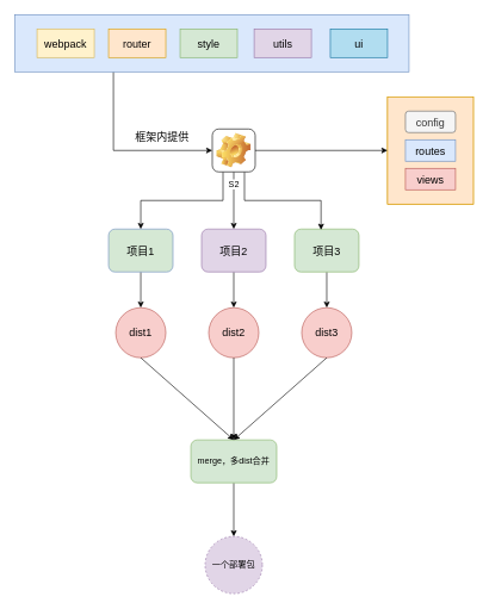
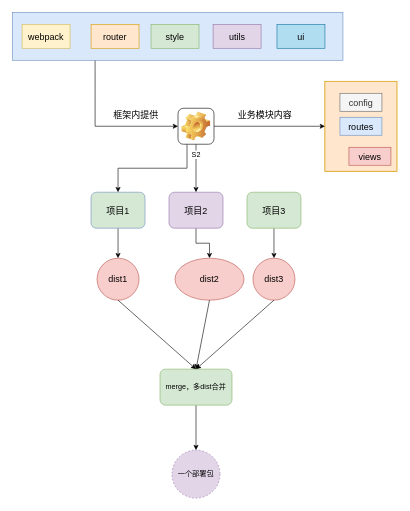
- <mxCell id="30" value="&lt;span style=&quot;font-size: 15px&quot;&gt;webpack&lt;/span&gt;" style="rounded=0;whiteSpace=wrap;html=1;fillColor=#fff2cc;strokeColor=#d6b656;" vertex="1" parent="1"><mxGeometry x="51" y="40" width="80" height="40" as="geometry" /></mxCell>
+ <mxCell id="30" value="&lt;span style=&quot;font-size: 15px&quot;&gt;webpack&lt;/span&gt;" style="rounded=0;whiteSpace=wrap;html=1;fillColor=#fff2cc;strokeColor=#d6b656;" vertex="1" parent="1"><mxGeometry x="36" y="40" width="80" height="40" as="geometry" /></mxCell>
- <mxCell id="18" value="&lt;font style=&quot;font-size: 15px&quot;&gt;config&lt;/font&gt;" style="whiteSpace=wrap;html=1;fillColor=#f5f5f5;strokeColor=#666666;fontColor=#333333;rounded=1;" parent="16" vertex="1"><mxGeometry x="25" y="20" width="70" height="30" as="geometry" /></mxCell>
+ <mxCell id="18" value="&lt;font style=&quot;font-size: 15px&quot;&gt;config&lt;/font&gt;" style="rounded=0;whiteSpace=wrap;html=1;fillColor=#f5f5f5;strokeColor=#666666;fontColor=#333333;" parent="16" vertex="1"><mxGeometry x="25" y="20" width="70" height="30" as="geometry" /></mxCell>
+ <mxCell id="23" value="&lt;font style=&quot;font-size: 15px&quot;&gt;业务模块内容&lt;/font&gt;" style="text;html=1;strokeColor=none;fillColor=none;align=center;verticalAlign=middle;whiteSpace=wrap;rounded=0;" parent="1" vertex="1"><mxGeometry x="391" y="180" width="100" height="20" as="geometry" /></mxCell>
- <mxCell id="20" value="&lt;font style=&quot;font-size: 15px&quot;&gt;views&lt;/font&gt;" style="rounded=0;whiteSpace=wrap;html=1;fillColor=#f8cecc;strokeColor=#b85450;" parent="16" vertex="1"><mxGeometry x="25" y="100" width="70" height="30" as="geometry" /></mxCell>
+ <mxCell id="20" value="&lt;font style=&quot;font-size: 15px&quot;&gt;views&lt;/font&gt;" style="rounded=0;whiteSpace=wrap;html=1;fillColor=#f8cecc;strokeColor=#b85450;" parent="16" vertex="1"><mxGeometry x="40" y="110" width="70" height="30" as="geometry" /></mxCell>
- <mxCell id="8" style="edgeStyle=orthogonalEdgeStyle;rounded=0;orthogonalLoop=1;jettySize=auto;html=1;exitX=0.75;exitY=1;exitDx=0;exitDy=0;entryX=0.411;entryY=0.017;entryDx=0;entryDy=0;entryPerimeter=0;" parent="1" source="9" target="5" edge="1"><mxGeometry relative="1" as="geometry" /></mxCell>
- <mxCell id="13" value="&lt;font style=&quot;font-size: 15px&quot;&gt;dist2&lt;/font&gt;" style="ellipse;whiteSpace=wrap;html=1;aspect=fixed;fillColor=#f8cecc;strokeColor=#b85450;" parent="1" vertex="1"><mxGeometry x="291" y="430" width="70" height="70" as="geometry" /></mxCell>
+ <mxCell id="13" value="&lt;font style=&quot;font-size: 15px&quot;&gt;dist2&lt;/font&gt;" style="ellipse;whiteSpace=wrap;html=1;aspect=fixed;fillColor=#f8cecc;strokeColor=#b85450;" parent="1" vertex="1"><mxGeometry x="291" y="430" width="115" height="70" as="geometry" /></mxCell>
